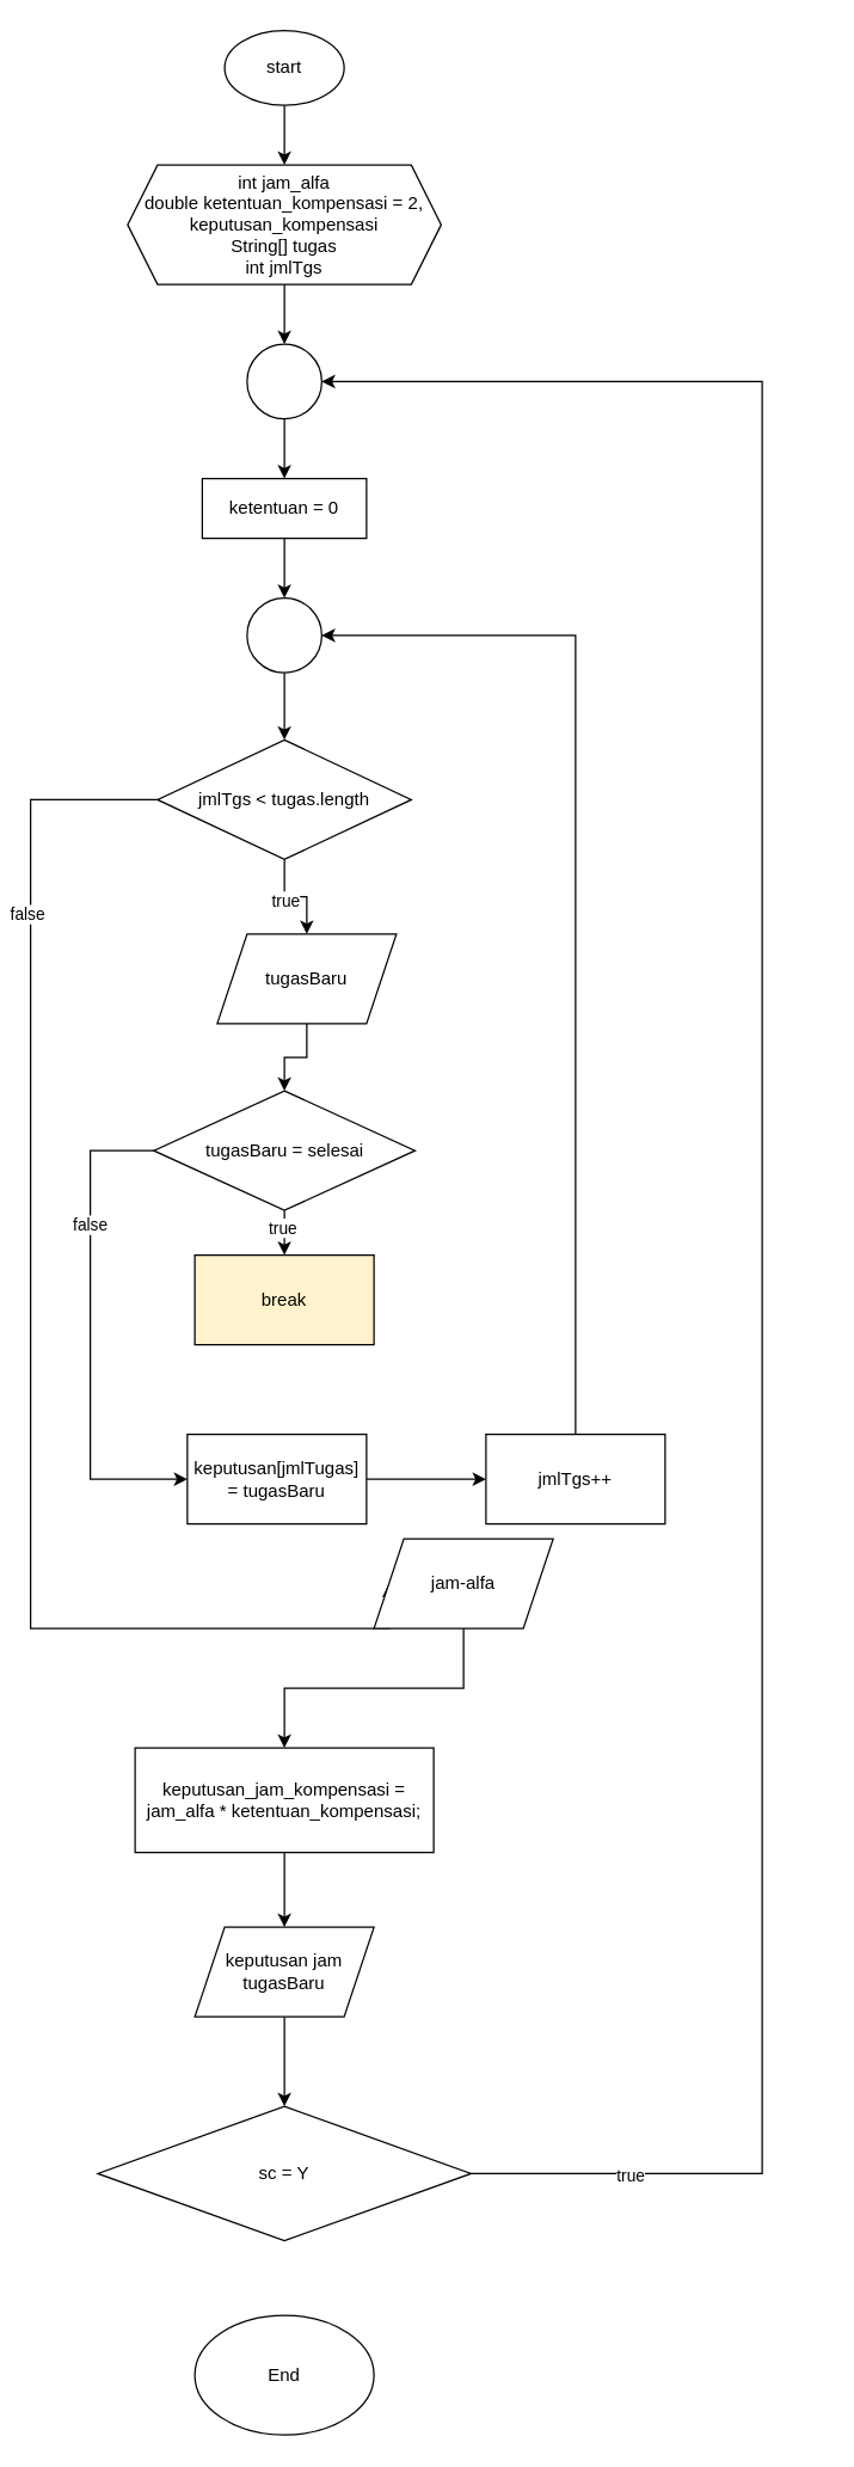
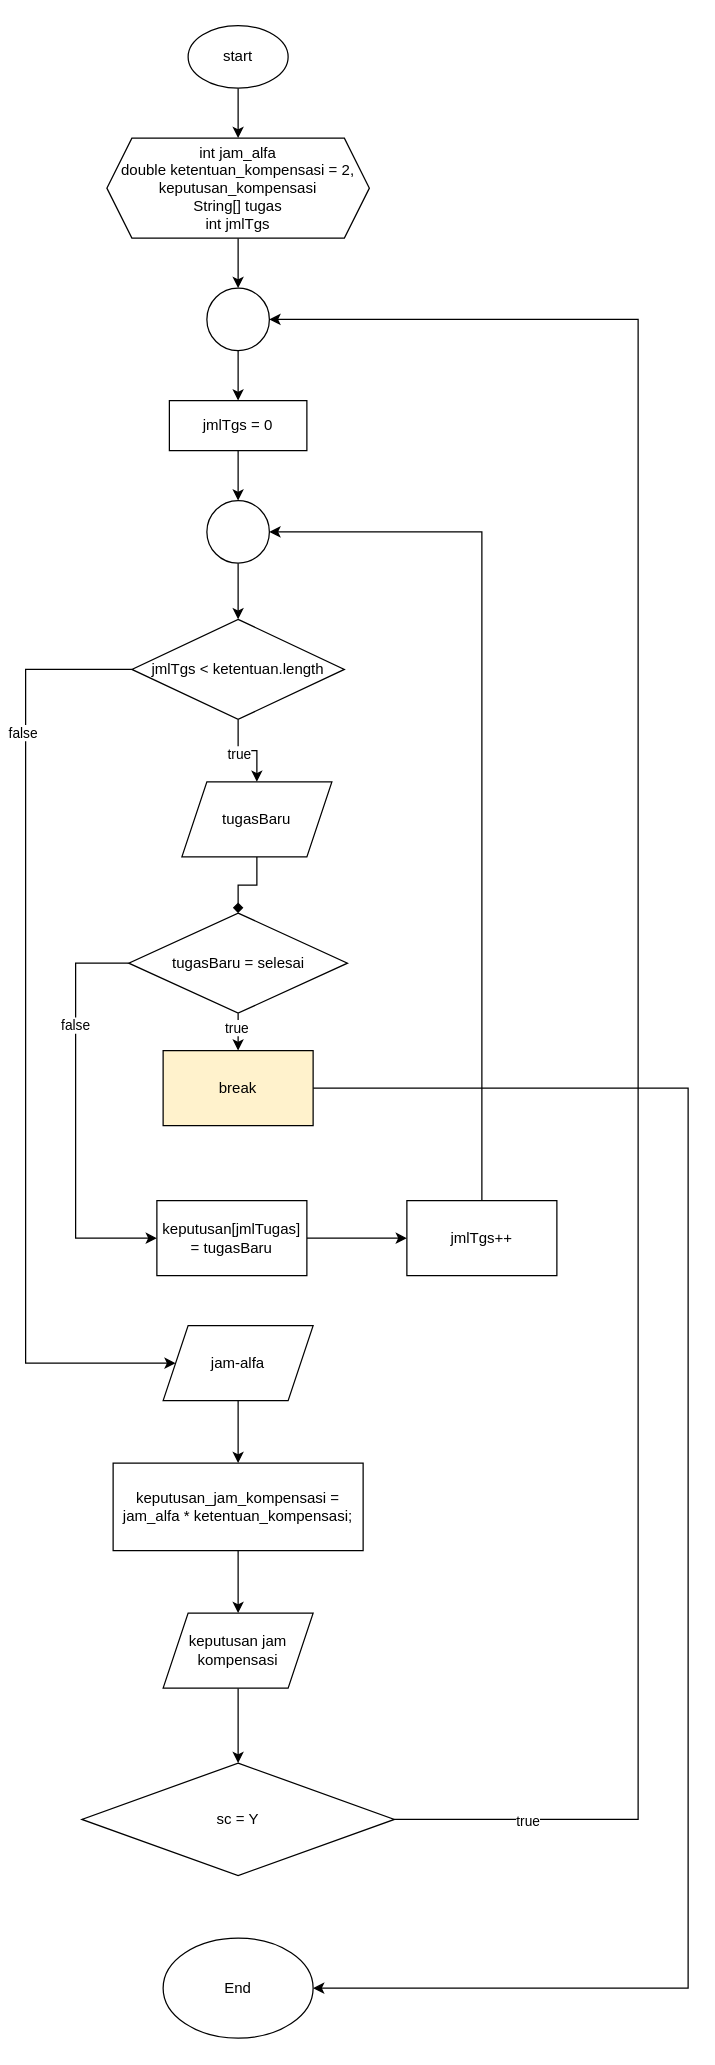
- <mxCell id="9" value="ketentuan = 0" style="whiteSpace=wrap;html=1;" vertex="1" parent="1"><mxGeometry x="135" y="320" width="110" height="40" as="geometry" /></mxCell>
+ <mxCell id="9" value="jmlTgs = 0" style="whiteSpace=wrap;html=1;" vertex="1" parent="1"><mxGeometry x="135" y="320" width="110" height="40" as="geometry" /></mxCell>
- <mxCell id="16" value="jmlTgs &amp;lt; tugas.length" style="rhombus;whiteSpace=wrap;html=1;" vertex="1" parent="1"><mxGeometry x="105" y="495" width="170" height="80" as="geometry" /></mxCell>
+ <mxCell id="16" value="jmlTgs &amp;lt; ketentuan.length" style="rhombus;whiteSpace=wrap;html=1;" vertex="1" parent="1"><mxGeometry x="105" y="495" width="170" height="80" as="geometry" /></mxCell>
- <mxCell id="17" value="" style="edgeStyle=orthogonalEdgeStyle;rounded=0;orthogonalLoop=1;jettySize=auto;html=1;" edge="1" parent="1" source="18" target="23"><mxGeometry relative="1" as="geometry" /></mxCell>
+ <mxCell id="17" value="" style="edgeStyle=orthogonalEdgeStyle;rounded=0;orthogonalLoop=1;jettySize=auto;html=1;endArrow=diamond;" edge="1" parent="1" source="18" target="23"><mxGeometry relative="1" as="geometry" /></mxCell>
- <mxCell id="31" value="jam-alfa" style="shape=parallelogram;perimeter=parallelogramPerimeter;whiteSpace=wrap;html=1;fixedSize=1;" vertex="1" parent="1"><mxGeometry x="250" y="1030" width="120" height="60" as="geometry" /></mxCell>
+ <mxCell id="31" value="jam-alfa" style="shape=parallelogram;perimeter=parallelogramPerimeter;whiteSpace=wrap;html=1;fixedSize=1;" vertex="1" parent="1"><mxGeometry x="130" y="1060" width="120" height="60" as="geometry" /></mxCell>
+ <mxCell id="24" style="edgeStyle=orthogonalEdgeStyle;rounded=0;orthogonalLoop=1;jettySize=auto;html=1;entryX=1;entryY=0.5;entryDx=0;entryDy=0;" edge="1" parent="1" source="25" target="39"><mxGeometry relative="1" as="geometry"><Array as="points"><mxPoint x="550" y="870" /><mxPoint x="550" y="1590" /></Array></mxGeometry></mxCell>
- <mxCell id="35" value="keputusan jam tugasBaru" style="shape=parallelogram;perimeter=parallelogramPerimeter;whiteSpace=wrap;html=1;fixedSize=1;" vertex="1" parent="1"><mxGeometry x="130" y="1290" width="120" height="60" as="geometry" /></mxCell>
+ <mxCell id="35" value="keputusan jam kompensasi" style="shape=parallelogram;perimeter=parallelogramPerimeter;whiteSpace=wrap;html=1;fixedSize=1;" vertex="1" parent="1"><mxGeometry x="130" y="1290" width="120" height="60" as="geometry" /></mxCell>
